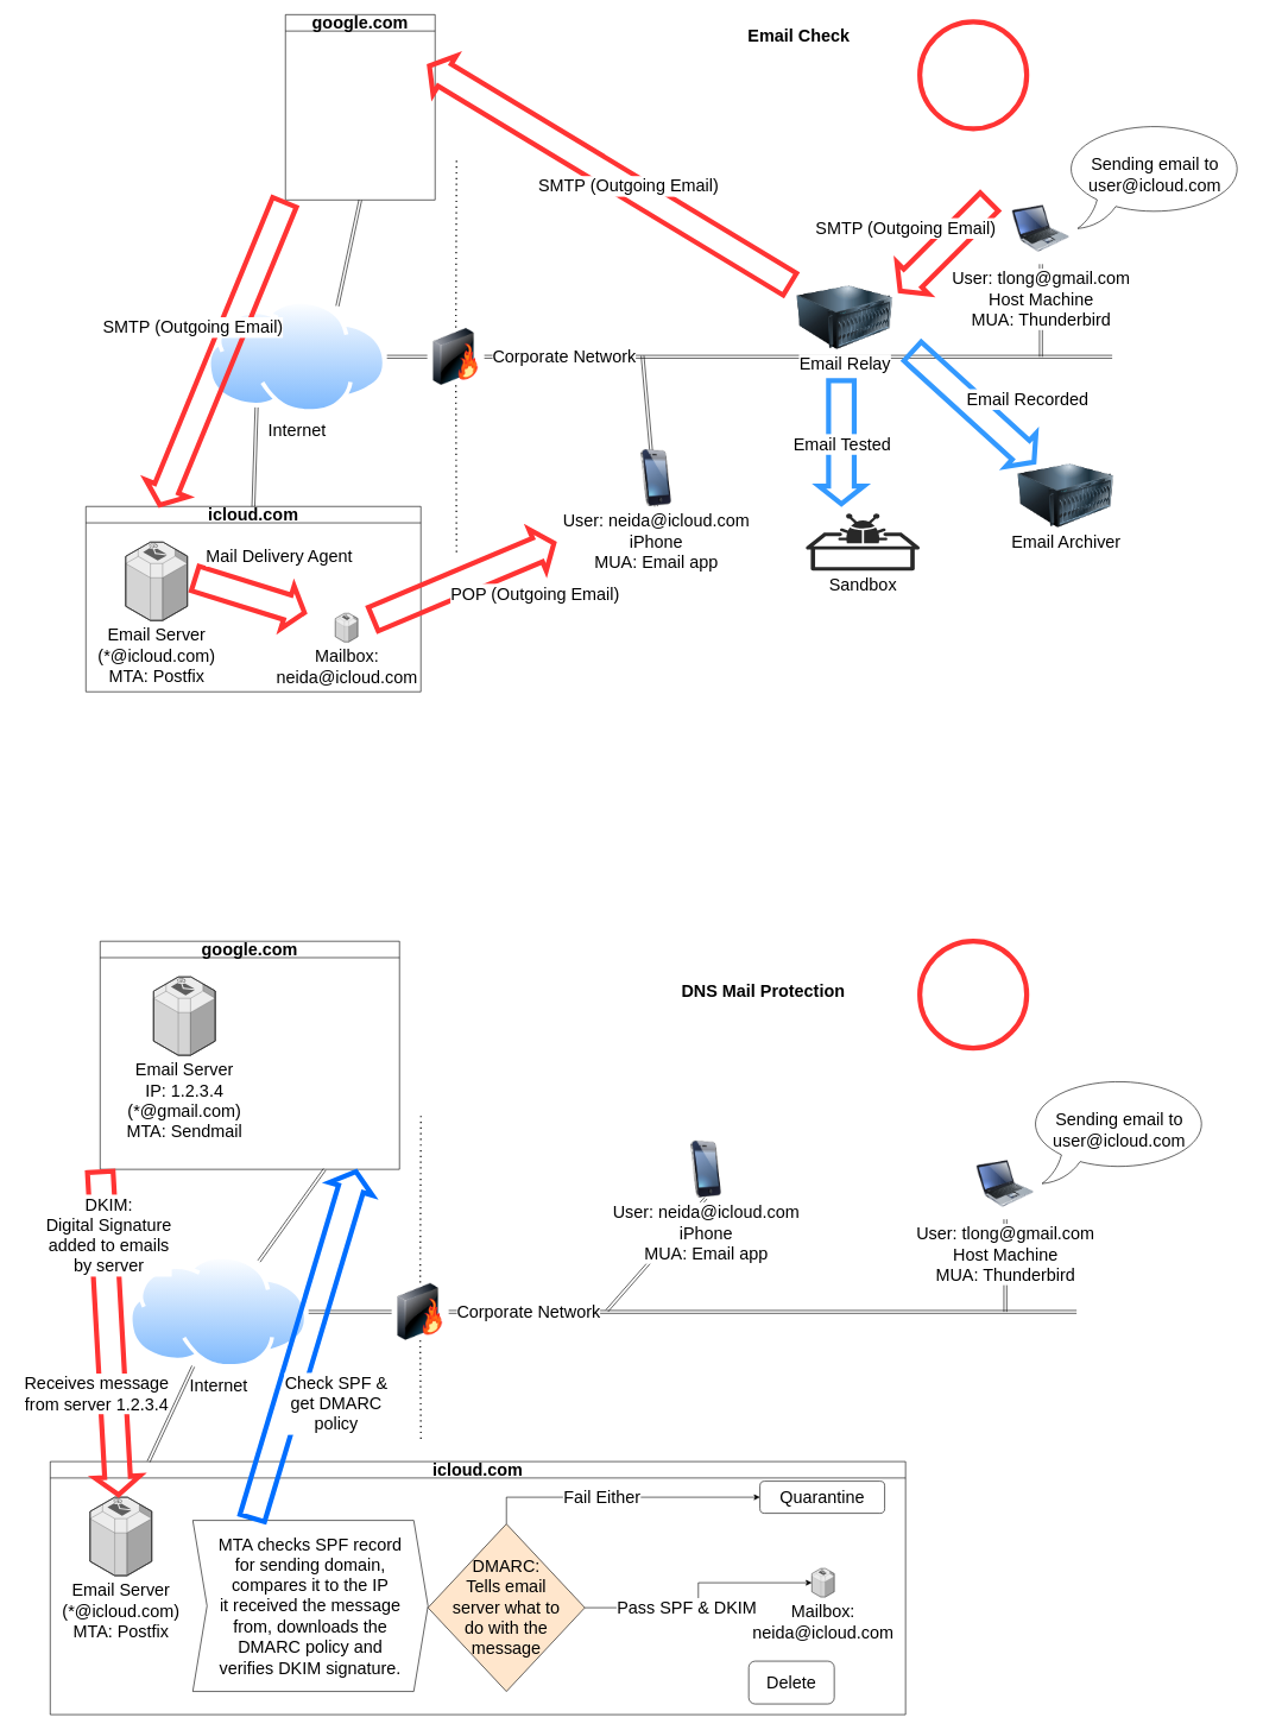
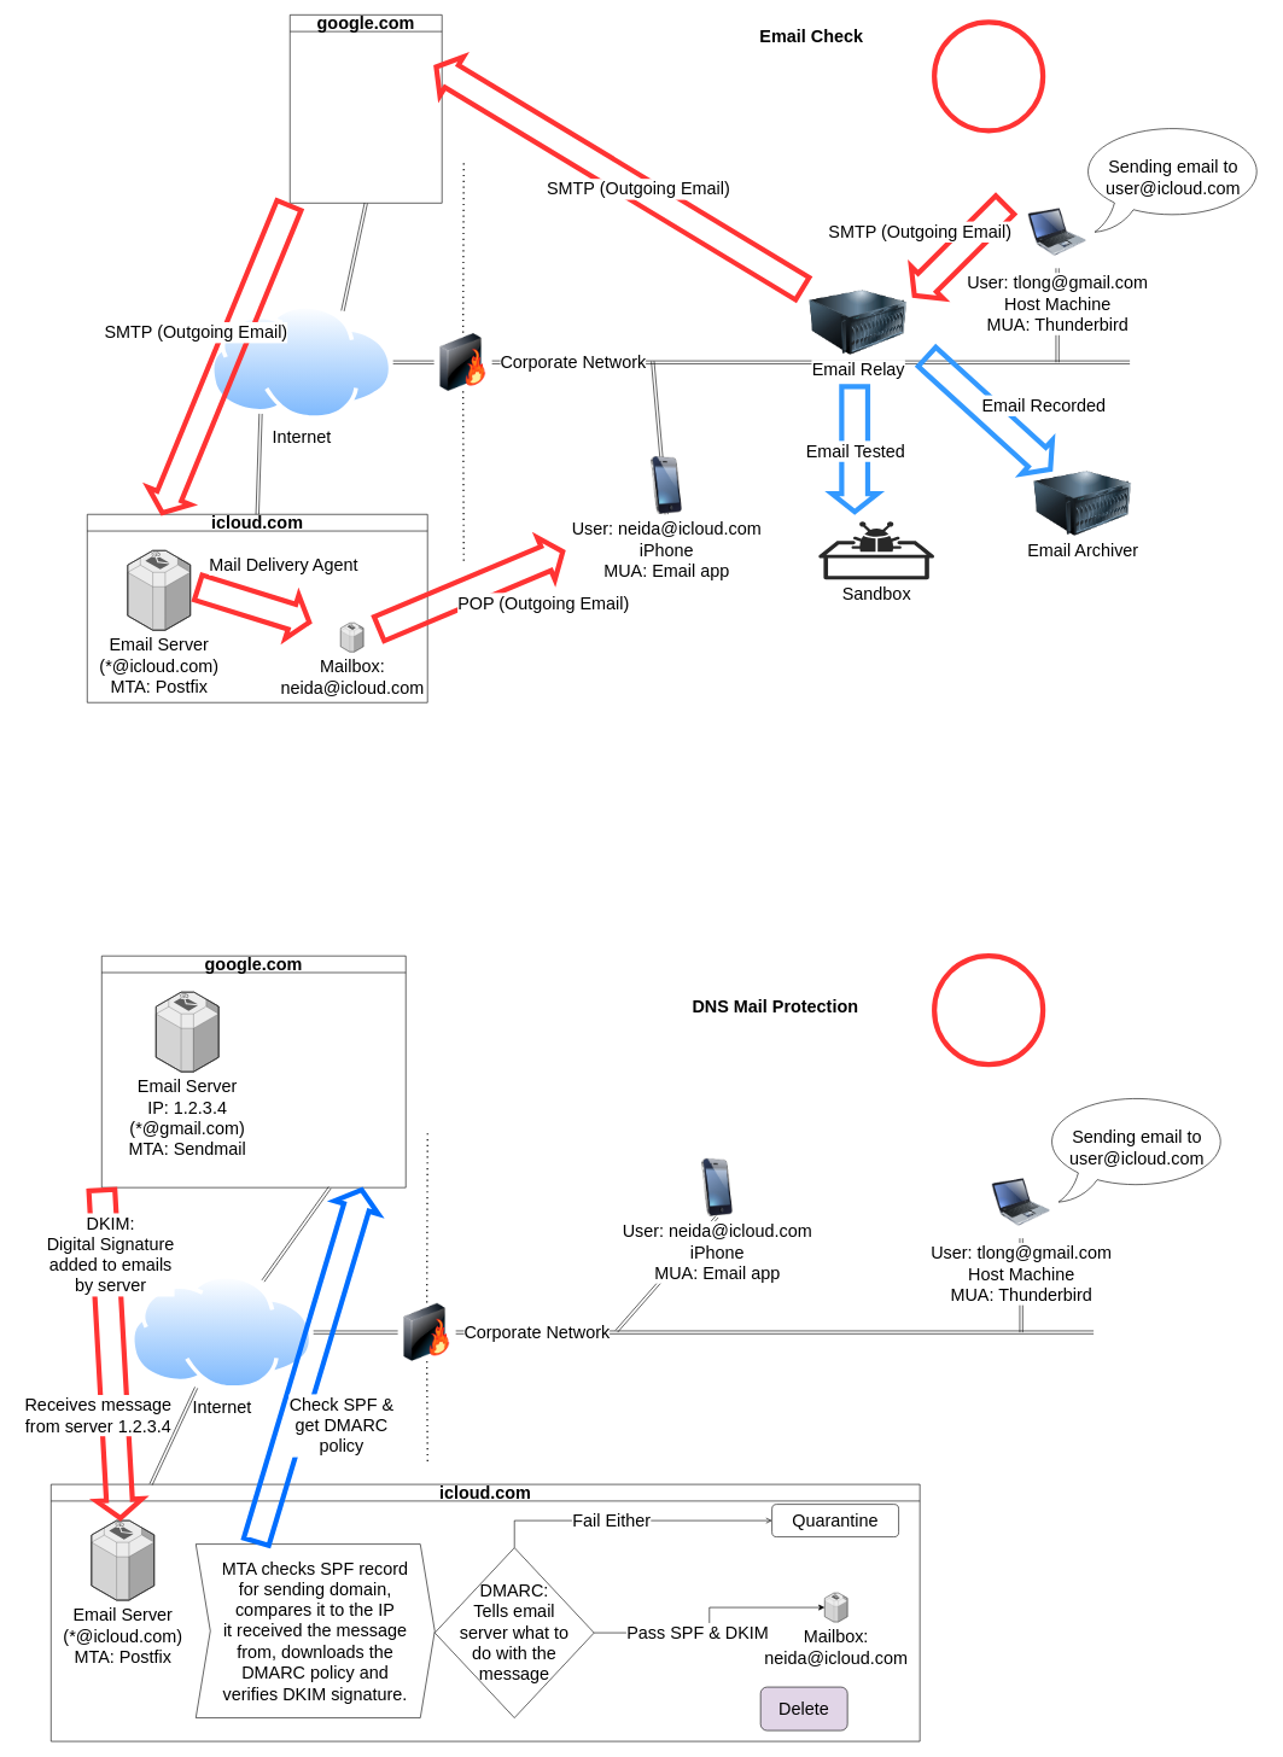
- <mxCell id="55" style="edgeStyle=orthogonalEdgeStyle;rounded=0;orthogonalLoop=1;jettySize=auto;html=1;exitX=0.5;exitY=0;exitDx=0;exitDy=0;entryX=0;entryY=0.5;entryDx=0;entryDy=0;" edge="1" parent="51" source="59" target="61"><mxGeometry relative="1" as="geometry" /></mxCell>
+ <mxCell id="55" style="edgeStyle=orthogonalEdgeStyle;rounded=0;orthogonalLoop=1;jettySize=auto;html=1;exitX=0.5;exitY=0;exitDx=0;exitDy=0;entryX=0;entryY=0.5;entryDx=0;entryDy=0;endArrow=open;" edge="1" parent="51" source="59" target="61"><mxGeometry relative="1" as="geometry" /></mxCell>
- <mxCell id="59" value="&lt;font style=&quot;font-size: 24px;&quot;&gt;DMARC: &lt;br&gt;Tells email&lt;br style=&quot;border-color: var(--border-color);&quot;&gt;&lt;span style=&quot;border-color: var(--border-color);&quot;&gt;server what to &lt;br&gt;do&amp;nbsp;&lt;/span&gt;&lt;span style=&quot;border-color: var(--border-color);&quot;&gt;with the message&lt;/span&gt;&lt;/font&gt;" style="rhombus;whiteSpace=wrap;html=1;fillColor=#ffe6cc;" vertex="1" parent="51"><mxGeometry x="530" y="87.5" width="220" height="235" as="geometry" /></mxCell>
+ <mxCell id="59" value="&lt;font style=&quot;font-size: 24px;&quot;&gt;DMARC: &lt;br&gt;Tells email&lt;br style=&quot;border-color: var(--border-color);&quot;&gt;&lt;span style=&quot;border-color: var(--border-color);&quot;&gt;server what to &lt;br&gt;do&amp;nbsp;&lt;/span&gt;&lt;span style=&quot;border-color: var(--border-color);&quot;&gt;with the message&lt;/span&gt;&lt;/font&gt;" style="rhombus;whiteSpace=wrap;html=1;" vertex="1" parent="51"><mxGeometry x="530" y="87.5" width="220" height="235" as="geometry" /></mxCell>
- <mxCell id="62" value="Delete" style="rounded=1;whiteSpace=wrap;html=1;fontSize=24;" vertex="1" parent="51"><mxGeometry x="980" y="280" width="120" height="60" as="geometry" /></mxCell>
+ <mxCell id="62" value="Delete" style="rounded=1;whiteSpace=wrap;html=1;fontSize=24;fillColor=#e1d5e7;" vertex="1" parent="51"><mxGeometry x="980" y="280" width="120" height="60" as="geometry" /></mxCell>
